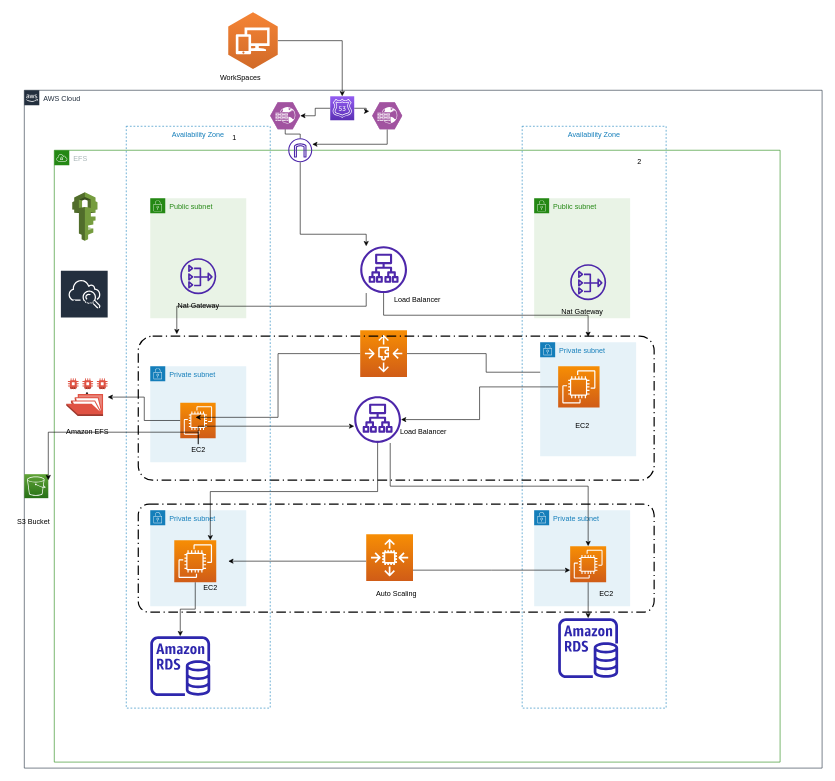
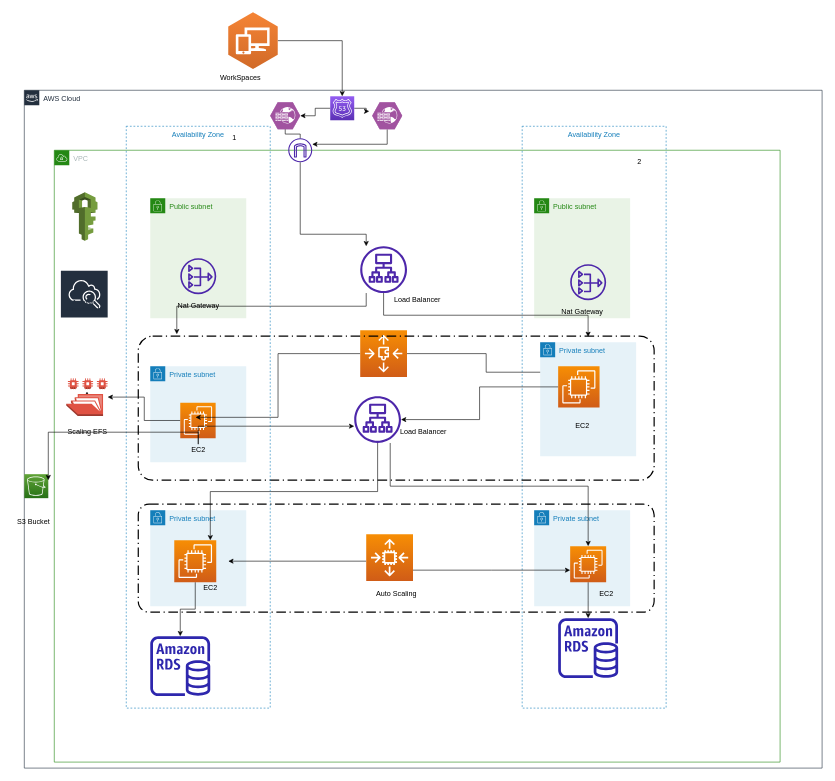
- <mxCell id="6" value="EFS" style="points=[[0,0],[0.25,0],[0.5,0],[0.75,0],[1,0],[1,0.25],[1,0.5],[1,0.75],[1,1],[0.75,1],[0.5,1],[0.25,1],[0,1],[0,0.75],[0,0.5],[0,0.25]];outlineConnect=0;gradientColor=none;html=1;whiteSpace=wrap;fontSize=12;fontStyle=0;container=1;pointerEvents=0;collapsible=0;recursiveResize=0;shape=mxgraph.aws4.group;grIcon=mxgraph.aws4.group_vpc;strokeColor=#248814;fillColor=none;verticalAlign=top;align=left;spacingLeft=30;fontColor=#AAB7B8;dashed=0;" vertex="1" parent="2"><mxGeometry x="50" y="100" width="1210" height="1020" as="geometry" /></mxCell>
+ <mxCell id="6" value="VPC" style="points=[[0,0],[0.25,0],[0.5,0],[0.75,0],[1,0],[1,0.25],[1,0.5],[1,0.75],[1,1],[0.75,1],[0.5,1],[0.25,1],[0,1],[0,0.75],[0,0.5],[0,0.25]];outlineConnect=0;gradientColor=none;html=1;whiteSpace=wrap;fontSize=12;fontStyle=0;container=1;pointerEvents=0;collapsible=0;recursiveResize=0;shape=mxgraph.aws4.group;grIcon=mxgraph.aws4.group_vpc;strokeColor=#248814;fillColor=none;verticalAlign=top;align=left;spacingLeft=30;fontColor=#AAB7B8;dashed=0;" vertex="1" parent="2"><mxGeometry x="50" y="100" width="1210" height="1020" as="geometry" /></mxCell>
- <mxCell id="49" value="Amazon EFS" style="text;html=1;resizable=0;autosize=1;align=center;verticalAlign=middle;points=[];fillColor=none;strokeColor=none;rounded=0;" vertex="1" parent="6"><mxGeometry x="10" y="460" width="90" height="20" as="geometry" /></mxCell>
+ <mxCell id="49" value="Scaling EFS" style="text;html=1;resizable=0;autosize=1;align=center;verticalAlign=middle;points=[];fillColor=none;strokeColor=none;rounded=0;" vertex="1" parent="6"><mxGeometry x="10" y="460" width="90" height="20" as="geometry" /></mxCell>
